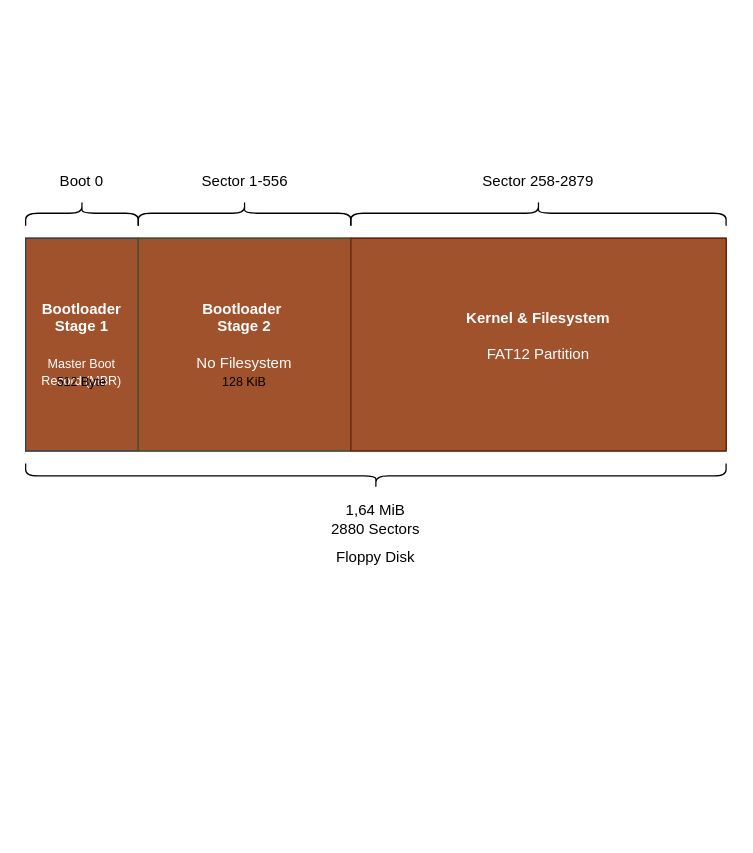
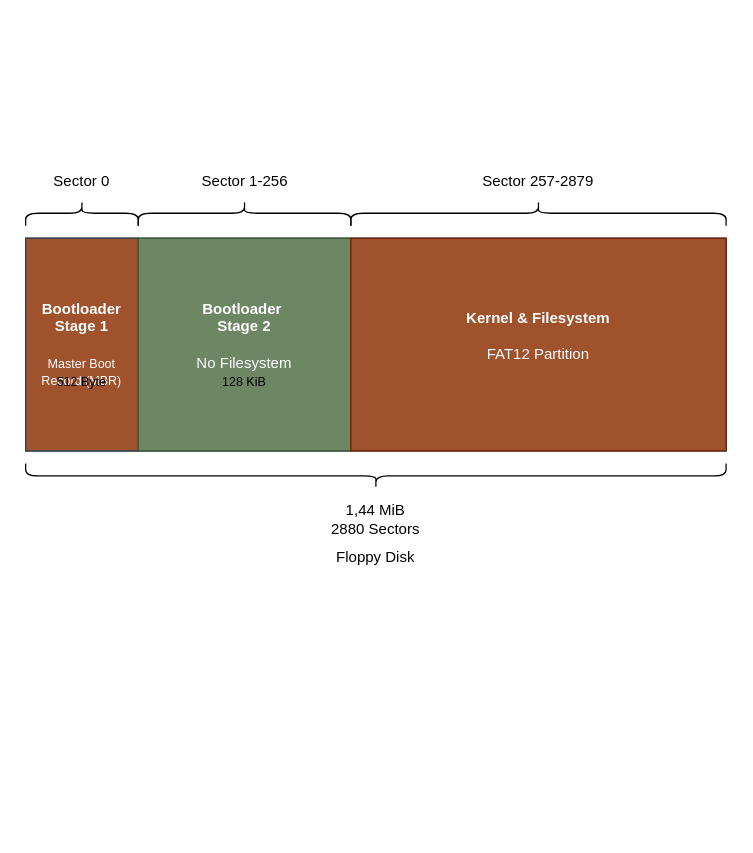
- <mxCell id="12" value="Boot 0" style="text;strokeColor=none;align=center;fillColor=none;html=1;verticalAlign=middle;whiteSpace=wrap;rounded=0;" vertex="1" parent="1"><mxGeometry x="35" y="130" width="60" height="30" as="geometry" /></mxCell>
+ <mxCell id="12" value="Sector 0" style="text;strokeColor=none;align=center;fillColor=none;html=1;verticalAlign=middle;whiteSpace=wrap;rounded=0;" vertex="1" parent="1"><mxGeometry x="35" y="130" width="60" height="30" as="geometry" /></mxCell>
- <mxCell id="13" value="Sector 1-556" style="text;strokeColor=none;align=center;fillColor=none;html=1;verticalAlign=middle;whiteSpace=wrap;rounded=0;" vertex="1" parent="1"><mxGeometry x="157.5" y="130" width="75" height="30" as="geometry" /></mxCell>
+ <mxCell id="13" value="Sector 1-256" style="text;strokeColor=none;align=center;fillColor=none;html=1;verticalAlign=middle;whiteSpace=wrap;rounded=0;" vertex="1" parent="1"><mxGeometry x="157.5" y="130" width="75" height="30" as="geometry" /></mxCell>
- <mxCell id="14" value="Sector 258-2879" style="text;strokeColor=none;align=center;fillColor=none;html=1;verticalAlign=middle;whiteSpace=wrap;rounded=0;" vertex="1" parent="1"><mxGeometry x="375" y="130" width="110" height="30" as="geometry" /></mxCell>
+ <mxCell id="14" value="Sector 257-2879" style="text;strokeColor=none;align=center;fillColor=none;html=1;verticalAlign=middle;whiteSpace=wrap;rounded=0;" vertex="1" parent="1"><mxGeometry x="375" y="130" width="110" height="30" as="geometry" /></mxCell>
- <mxCell id="7" value="&lt;b&gt;Bootloader&amp;nbsp;&lt;/b&gt;&lt;div&gt;&lt;b&gt;Stage 2&lt;/b&gt;&lt;/div&gt;&lt;div&gt;&lt;b&gt;&lt;br&gt;&lt;/b&gt;&lt;/div&gt;&lt;div&gt;No Filesystem&lt;/div&gt;&lt;div&gt;&lt;br&gt;&lt;/div&gt;" style="rounded=0;whiteSpace=wrap;html=1;fillColor=#a0522d;fontColor=#ffffff;strokeColor=#3A5431;" vertex="1" parent="1"><mxGeometry x="110" y="190" width="170" height="170" as="geometry" /></mxCell>
+ <mxCell id="7" value="&lt;b&gt;Bootloader&amp;nbsp;&lt;/b&gt;&lt;div&gt;&lt;b&gt;Stage 2&lt;/b&gt;&lt;/div&gt;&lt;div&gt;&lt;b&gt;&lt;br&gt;&lt;/b&gt;&lt;/div&gt;&lt;div&gt;No Filesystem&lt;/div&gt;&lt;div&gt;&lt;br&gt;&lt;/div&gt;" style="rounded=0;whiteSpace=wrap;html=1;fillColor=#6d8764;fontColor=#ffffff;strokeColor=#3A5431;" vertex="1" parent="1"><mxGeometry x="110" y="190" width="170" height="170" as="geometry" /></mxCell>
- <mxCell id="4" value="1,64 MiB&lt;div&gt;2880 Sectors&lt;/div&gt;" style="text;strokeColor=none;align=center;fillColor=none;html=1;verticalAlign=middle;whiteSpace=wrap;rounded=0;" vertex="1" parent="1"><mxGeometry x="255" y="400" width="90" height="30" as="geometry" /></mxCell>
+ <mxCell id="4" value="1,44 MiB&lt;div&gt;2880 Sectors&lt;/div&gt;" style="text;strokeColor=none;align=center;fillColor=none;html=1;verticalAlign=middle;whiteSpace=wrap;rounded=0;" vertex="1" parent="1"><mxGeometry x="255" y="400" width="90" height="30" as="geometry" /></mxCell>
